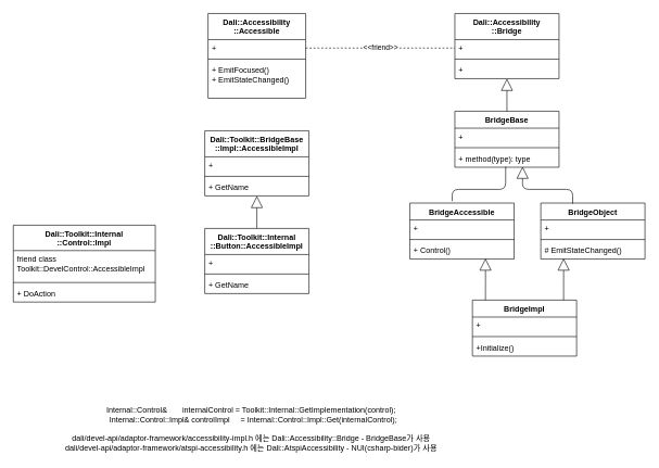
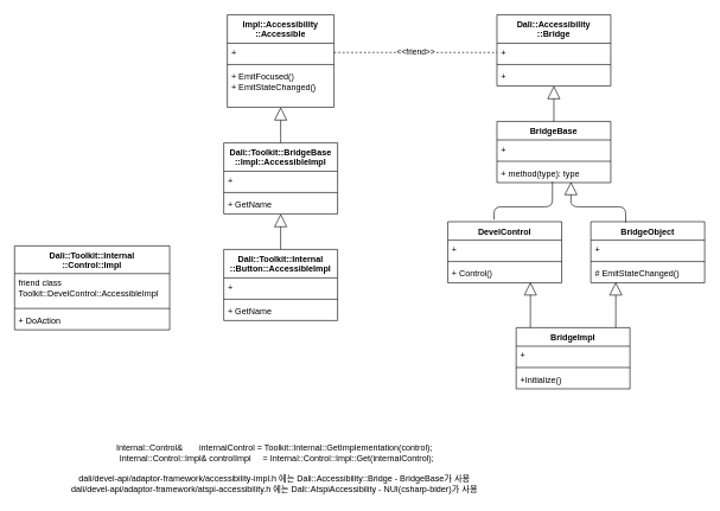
- <mxCell id="2" value="Dali::Accessibility&#10;::Accessible" style="swimlane;fontStyle=1;align=center;verticalAlign=top;childLayout=stackLayout;horizontal=1;startSize=40;horizontalStack=0;resizeParent=1;resizeParentMax=0;resizeLast=0;collapsible=1;marginBottom=0;" parent="1" vertex="1"><mxGeometry x="319" y="20" width="150" height="130" as="geometry" /></mxCell>
+ <mxCell id="2" value="Impl::Accessibility&#10;::Accessible" style="swimlane;fontStyle=1;align=center;verticalAlign=top;childLayout=stackLayout;horizontal=1;startSize=40;horizontalStack=0;resizeParent=1;resizeParentMax=0;resizeLast=0;collapsible=1;marginBottom=0;" parent="1" vertex="1"><mxGeometry x="319" y="20" width="150" height="130" as="geometry" /></mxCell>
+ <mxCell id="10" value="" style="endArrow=block;endSize=16;endFill=0;html=1;exitX=0.5;exitY=0;exitDx=0;exitDy=0;" parent="1" source="6" target="5" edge="1"><mxGeometry width="160" relative="1" as="geometry"><mxPoint x="484" y="220" as="sourcePoint" /><mxPoint x="644" y="220" as="targetPoint" /></mxGeometry></mxCell>
- <mxCell id="19" value="BridgeAccessible" style="swimlane;fontStyle=1;align=center;verticalAlign=top;childLayout=stackLayout;horizontal=1;startSize=26;horizontalStack=0;resizeParent=1;resizeParentMax=0;resizeLast=0;collapsible=1;marginBottom=0;" parent="1" vertex="1"><mxGeometry x="629" y="311" width="160" height="86" as="geometry" /></mxCell>
+ <mxCell id="19" value="DevelControl" style="swimlane;fontStyle=1;align=center;verticalAlign=top;childLayout=stackLayout;horizontal=1;startSize=26;horizontalStack=0;resizeParent=1;resizeParentMax=0;resizeLast=0;collapsible=1;marginBottom=0;" parent="1" vertex="1"><mxGeometry x="629" y="311" width="160" height="86" as="geometry" /></mxCell>
